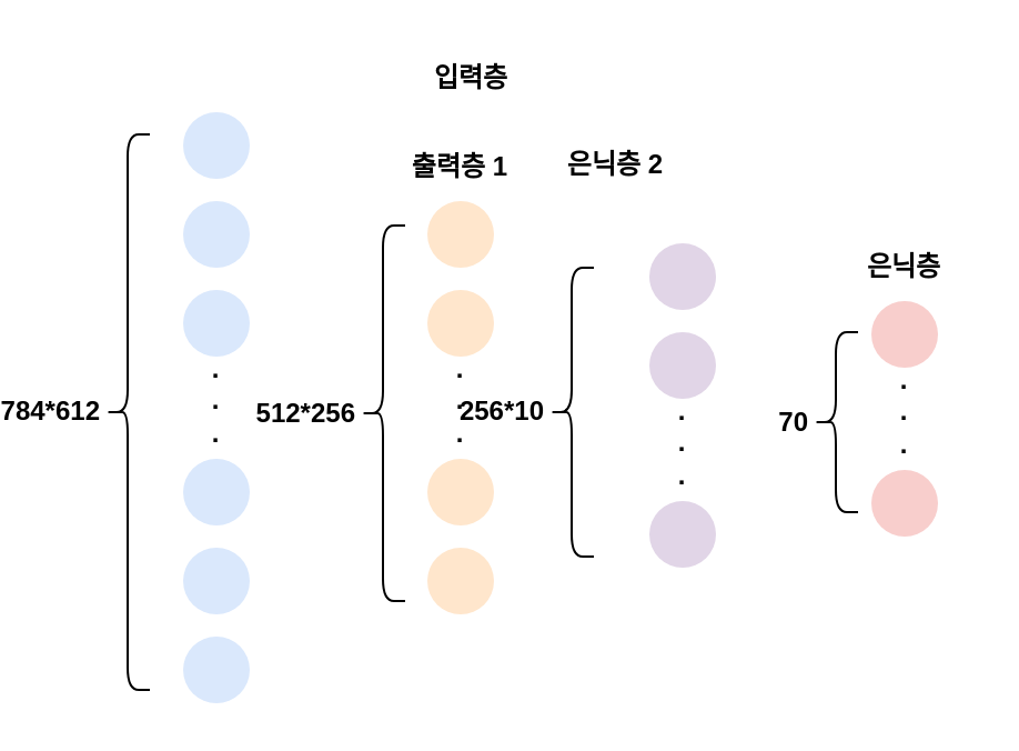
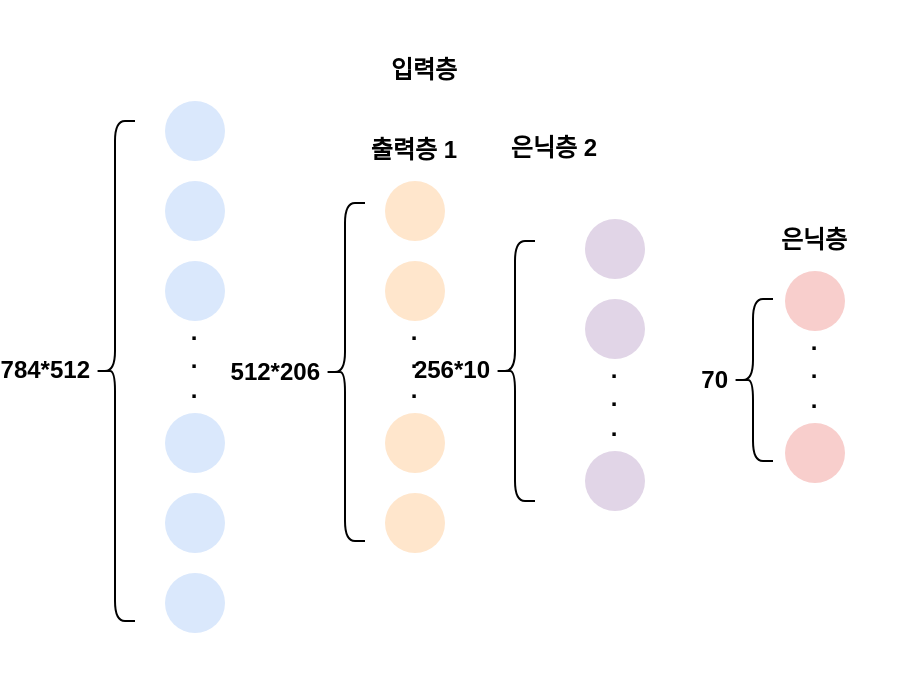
- <mxCell id="25" value="784*612" style="shape=curlyBracket;whiteSpace=wrap;html=1;rounded=1;labelPosition=left;verticalLabelPosition=middle;align=right;verticalAlign=middle;fontStyle=1" vertex="1" parent="1"><mxGeometry x="20" y="60" width="20" height="250" as="geometry" /></mxCell>
+ <mxCell id="25" value="784*512" style="shape=curlyBracket;whiteSpace=wrap;html=1;rounded=1;labelPosition=left;verticalLabelPosition=middle;align=right;verticalAlign=middle;fontStyle=1" vertex="1" parent="1"><mxGeometry x="20" y="60" width="20" height="250" as="geometry" /></mxCell>
- <mxCell id="26" value="512*256" style="shape=curlyBracket;whiteSpace=wrap;html=1;rounded=1;labelPosition=left;verticalLabelPosition=middle;align=right;verticalAlign=middle;fontStyle=1" vertex="1" parent="1"><mxGeometry x="135" y="101" width="20" height="169" as="geometry" /></mxCell>
+ <mxCell id="26" value="512*206" style="shape=curlyBracket;whiteSpace=wrap;html=1;rounded=1;labelPosition=left;verticalLabelPosition=middle;align=right;verticalAlign=middle;fontStyle=1" vertex="1" parent="1"><mxGeometry x="135" y="101" width="20" height="169" as="geometry" /></mxCell>
